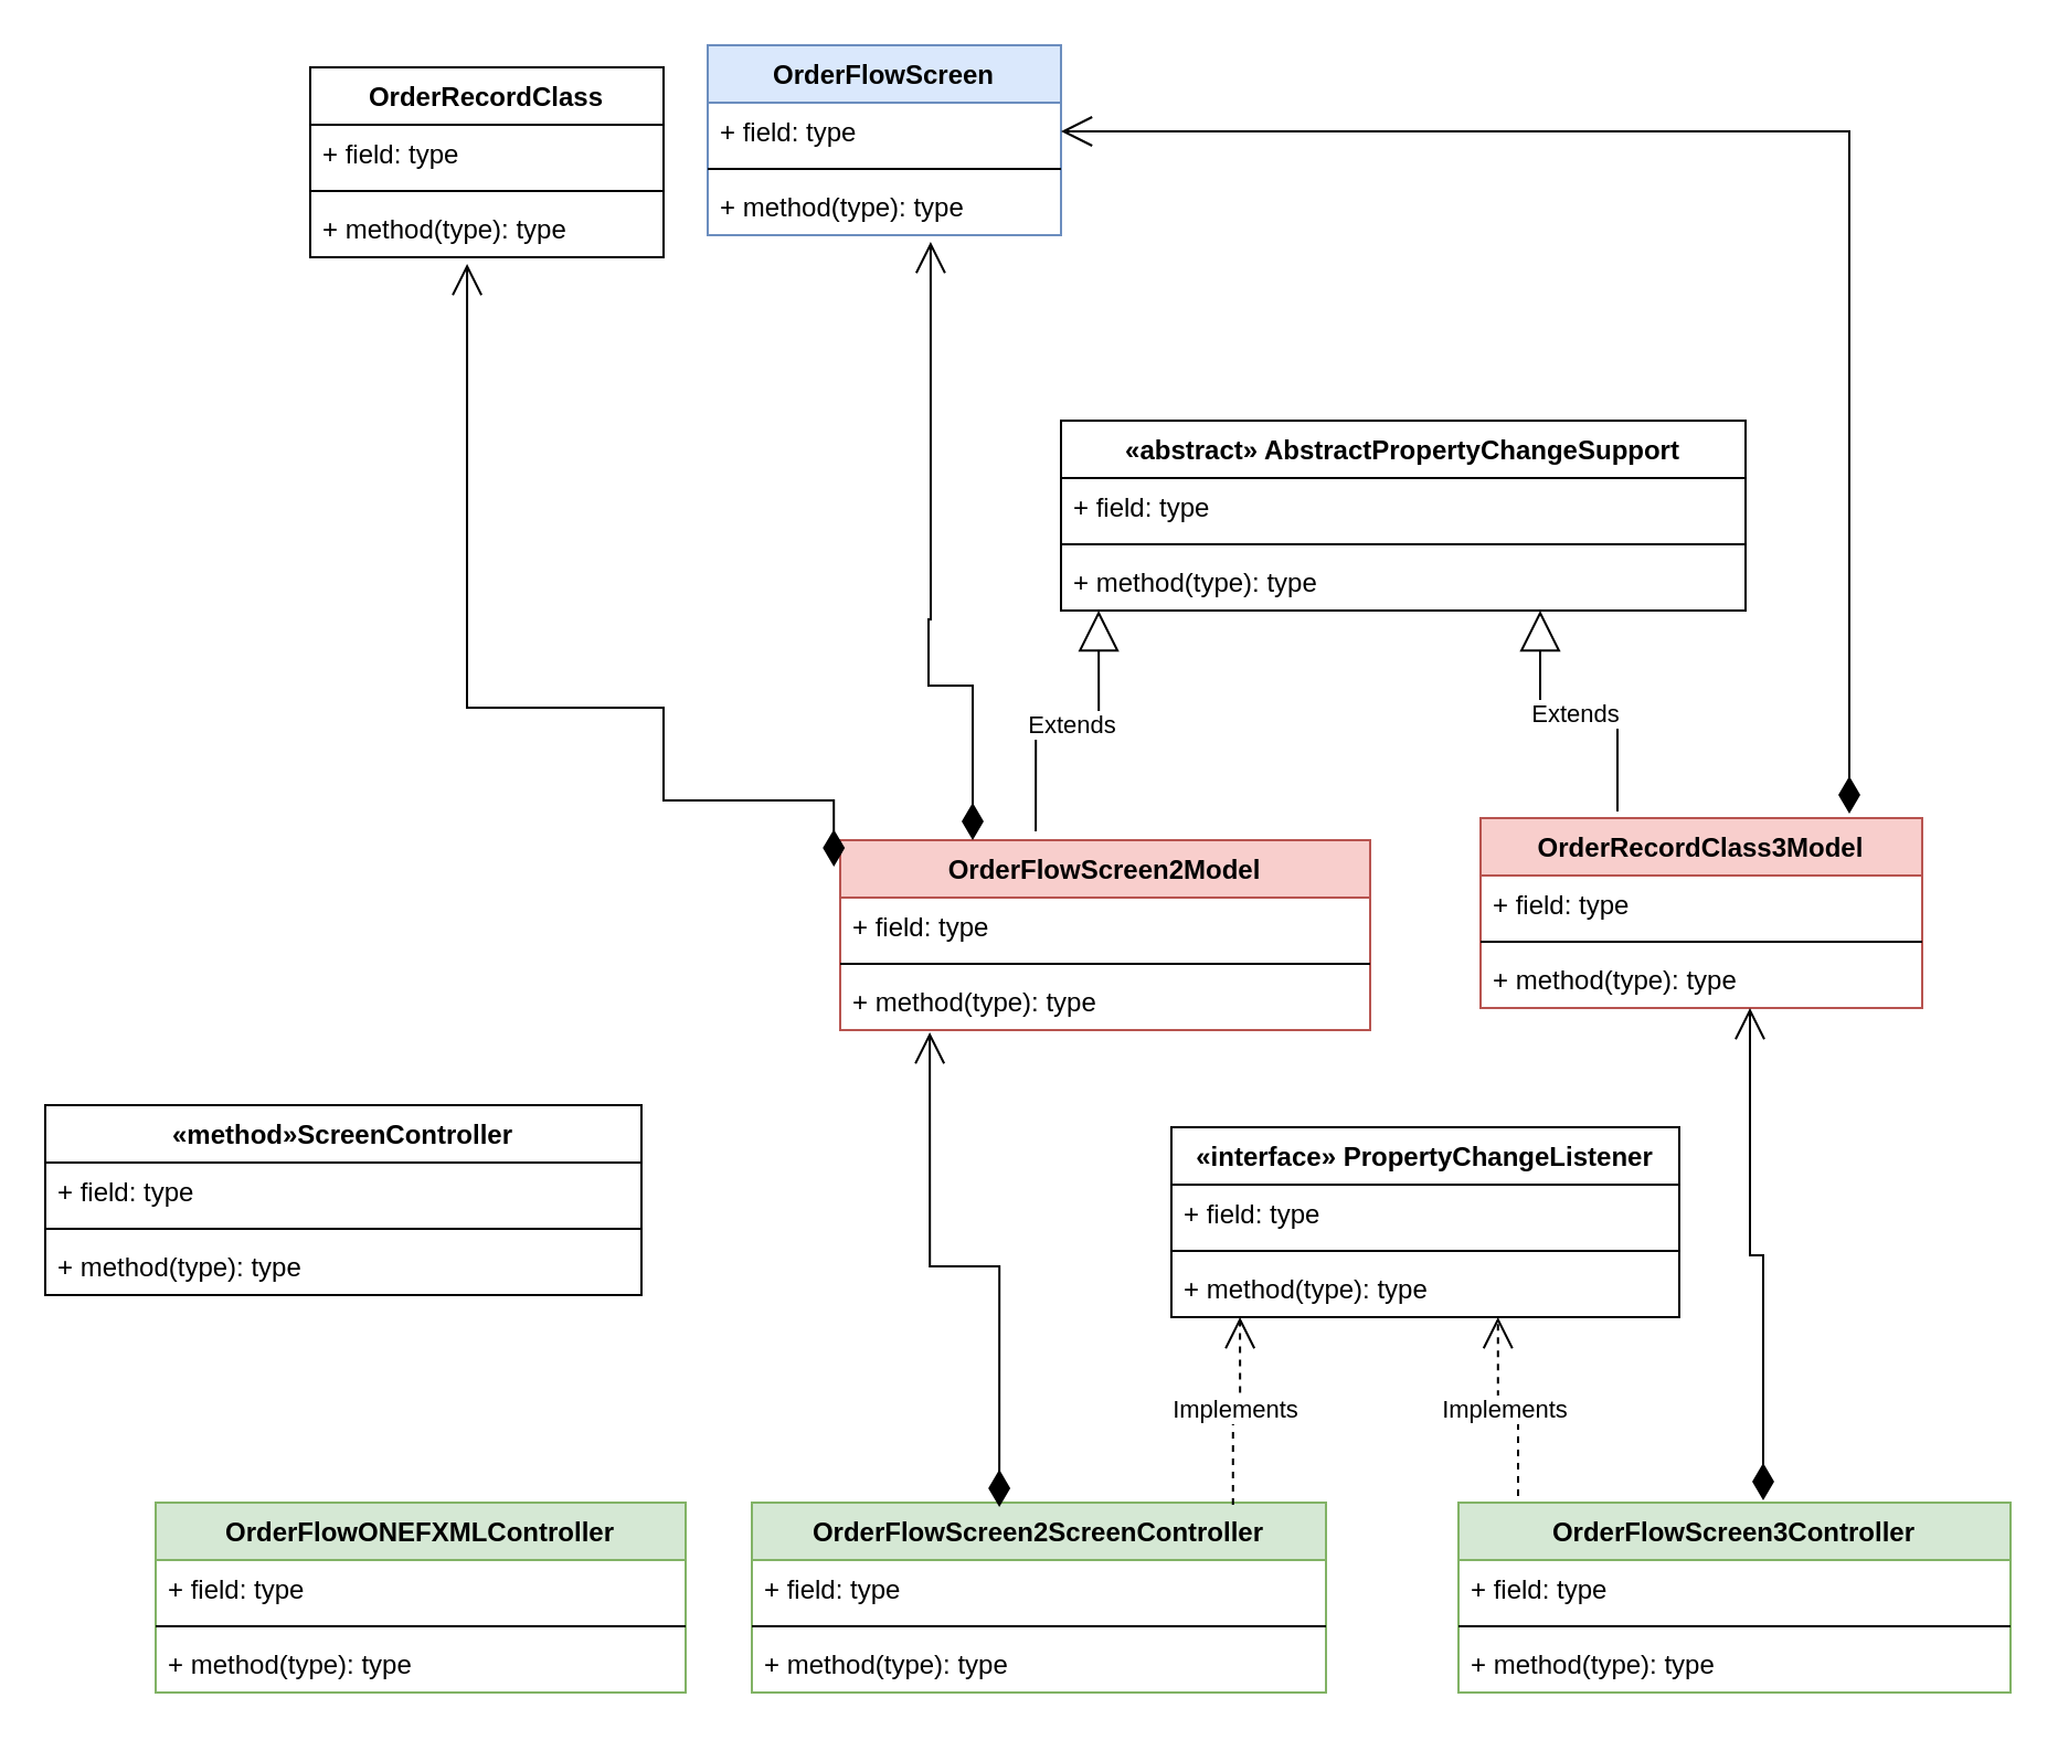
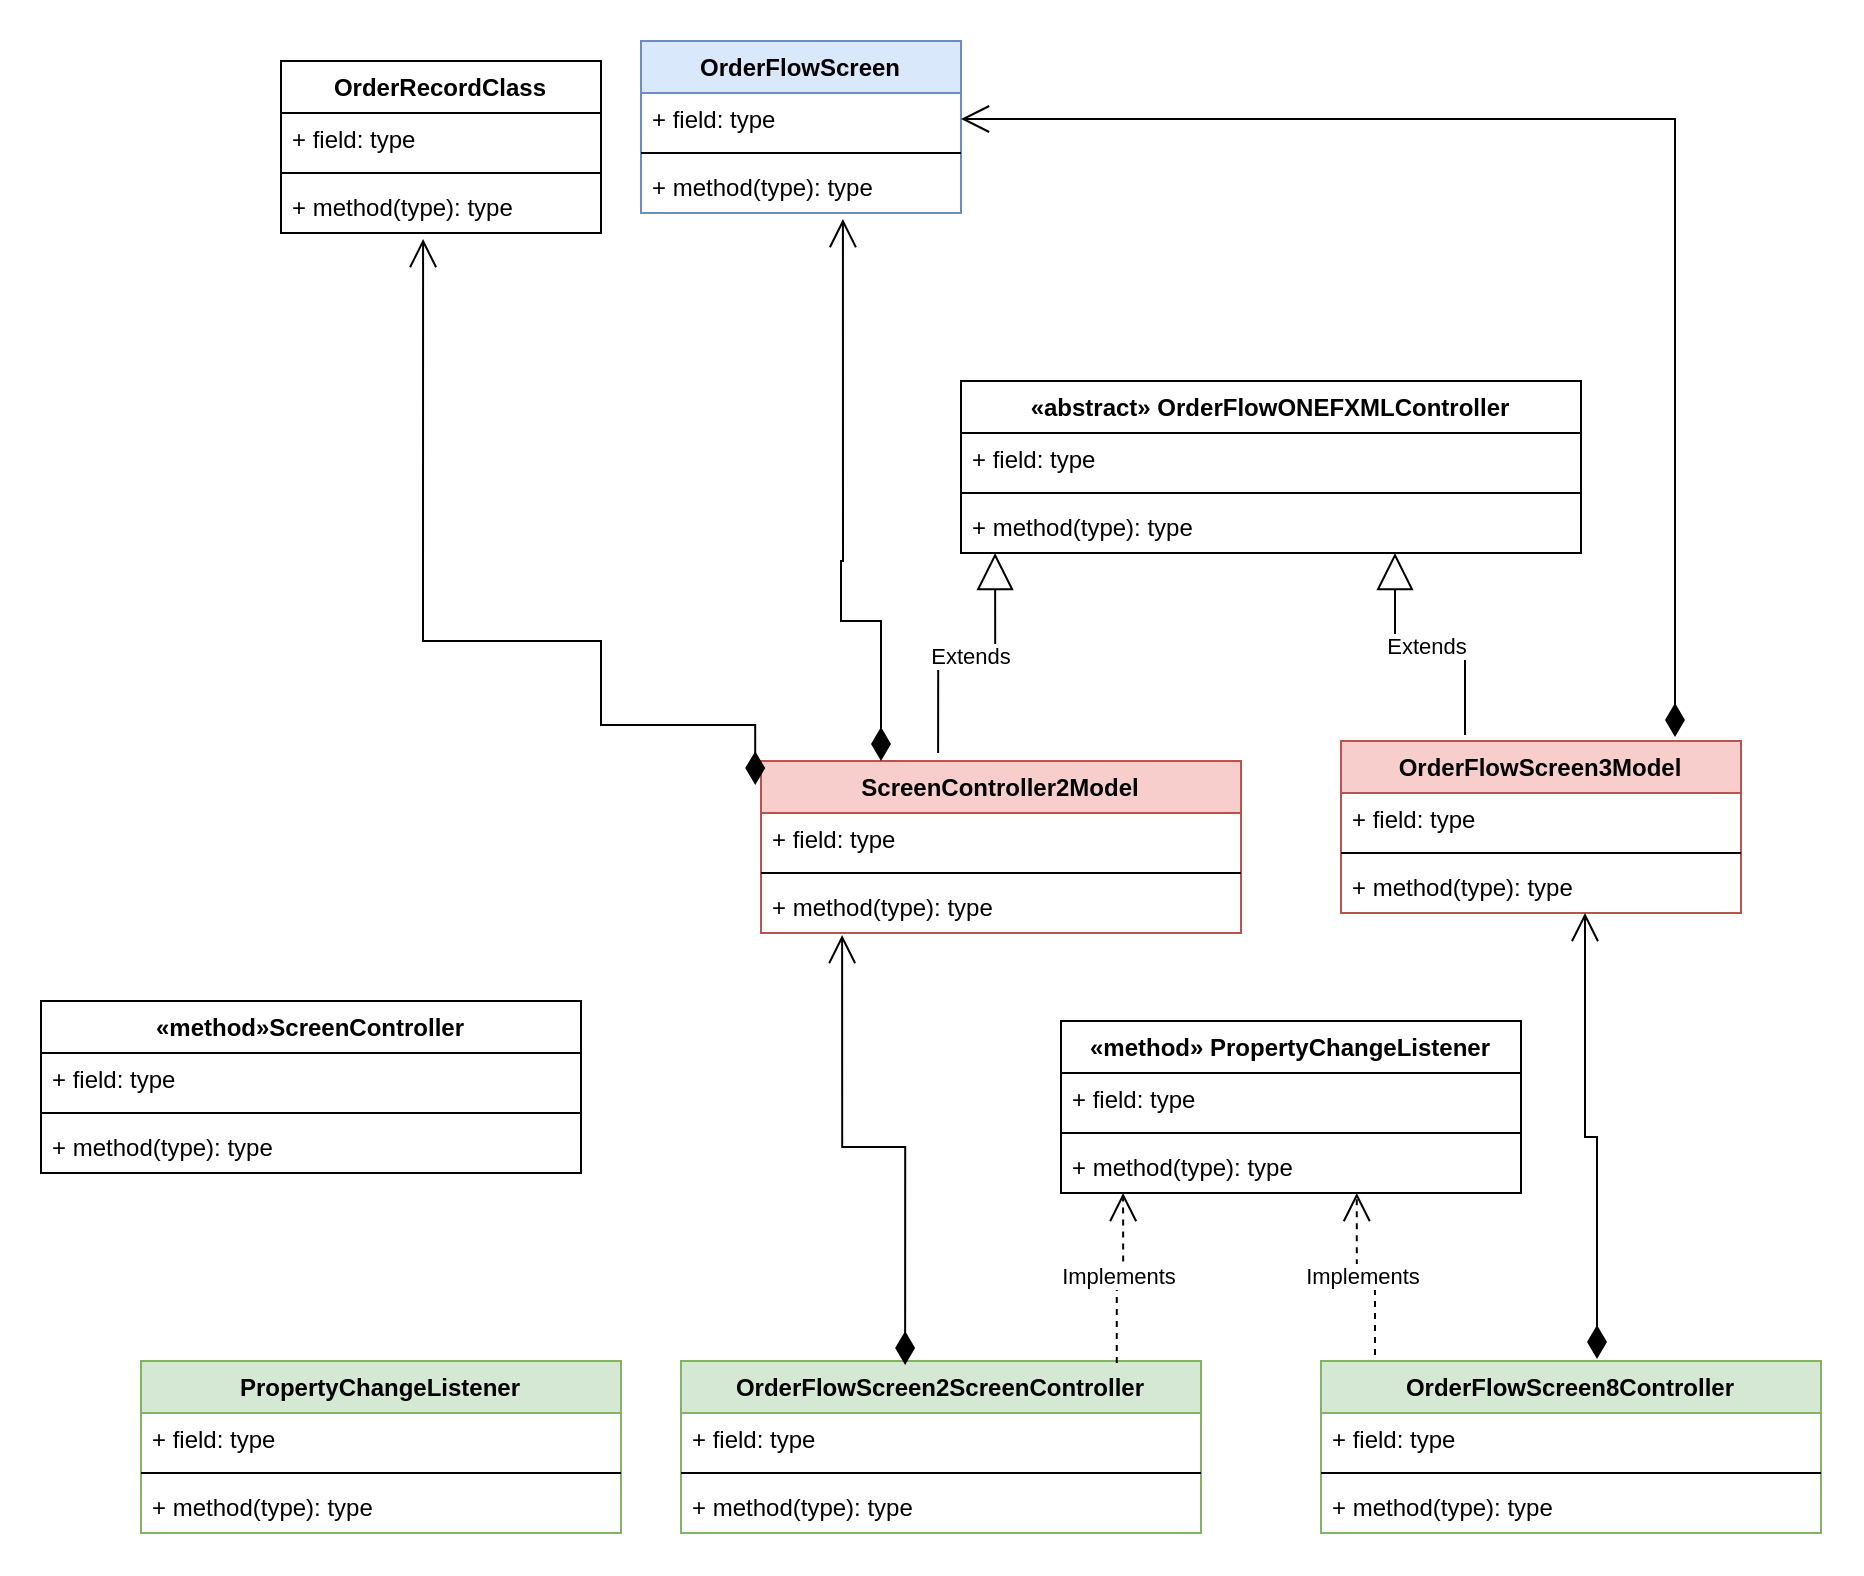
- <mxCell id="6" value="«abstract» AbstractPropertyChangeSupport" style="swimlane;fontStyle=1;align=center;verticalAlign=top;childLayout=stackLayout;horizontal=1;startSize=26;horizontalStack=0;resizeParent=1;resizeParentMax=0;resizeLast=0;collapsible=1;marginBottom=0;" parent="1" vertex="1"><mxGeometry x="480" y="190" width="310" height="86" as="geometry" /></mxCell>
+ <mxCell id="6" value="«abstract» OrderFlowONEFXMLController" style="swimlane;fontStyle=1;align=center;verticalAlign=top;childLayout=stackLayout;horizontal=1;startSize=26;horizontalStack=0;resizeParent=1;resizeParentMax=0;resizeLast=0;collapsible=1;marginBottom=0;" parent="1" vertex="1"><mxGeometry x="480" y="190" width="310" height="86" as="geometry" /></mxCell>
- <mxCell id="39" value="OrderRecordClass3Model" style="swimlane;fontStyle=1;align=center;verticalAlign=top;childLayout=stackLayout;horizontal=1;startSize=26;horizontalStack=0;resizeParent=1;resizeParentMax=0;resizeLast=0;collapsible=1;marginBottom=0;fillColor=#f8cecc;strokeColor=#b85450;" parent="1" vertex="1"><mxGeometry x="670" y="370" width="200" height="86" as="geometry" /></mxCell>
+ <mxCell id="39" value="OrderFlowScreen3Model" style="swimlane;fontStyle=1;align=center;verticalAlign=top;childLayout=stackLayout;horizontal=1;startSize=26;horizontalStack=0;resizeParent=1;resizeParentMax=0;resizeLast=0;collapsible=1;marginBottom=0;fillColor=#f8cecc;strokeColor=#b85450;" parent="1" vertex="1"><mxGeometry x="670" y="370" width="200" height="86" as="geometry" /></mxCell>
- <mxCell id="18" value="OrderFlowScreen2Model" style="swimlane;fontStyle=1;align=center;verticalAlign=top;childLayout=stackLayout;horizontal=1;startSize=26;horizontalStack=0;resizeParent=1;resizeParentMax=0;resizeLast=0;collapsible=1;marginBottom=0;fillColor=#f8cecc;strokeColor=#b85450;" parent="1" vertex="1"><mxGeometry x="380" y="380" width="240" height="86" as="geometry" /></mxCell>
+ <mxCell id="18" value="ScreenController2Model" style="swimlane;fontStyle=1;align=center;verticalAlign=top;childLayout=stackLayout;horizontal=1;startSize=26;horizontalStack=0;resizeParent=1;resizeParentMax=0;resizeLast=0;collapsible=1;marginBottom=0;fillColor=#f8cecc;strokeColor=#b85450;" parent="1" vertex="1"><mxGeometry x="380" y="380" width="240" height="86" as="geometry" /></mxCell>
- <mxCell id="27" value="«interface» PropertyChangeListener&#10;" style="swimlane;fontStyle=1;align=center;verticalAlign=top;childLayout=stackLayout;horizontal=1;startSize=26;horizontalStack=0;resizeParent=1;resizeParentMax=0;resizeLast=0;collapsible=1;marginBottom=0;" parent="1" vertex="1"><mxGeometry x="530" y="510" width="230" height="86" as="geometry" /></mxCell>
+ <mxCell id="27" value="«method» PropertyChangeListener&#10;" style="swimlane;fontStyle=1;align=center;verticalAlign=top;childLayout=stackLayout;horizontal=1;startSize=26;horizontalStack=0;resizeParent=1;resizeParentMax=0;resizeLast=0;collapsible=1;marginBottom=0;" parent="1" vertex="1"><mxGeometry x="530" y="510" width="230" height="86" as="geometry" /></mxCell>
- <mxCell id="32" value="OrderFlowONEFXMLController" style="swimlane;fontStyle=1;align=center;verticalAlign=top;childLayout=stackLayout;horizontal=1;startSize=26;horizontalStack=0;resizeParent=1;resizeParentMax=0;resizeLast=0;collapsible=1;marginBottom=0;fillColor=#d5e8d4;strokeColor=#82b366;" parent="1" vertex="1"><mxGeometry x="70" y="680" width="240" height="86" as="geometry" /></mxCell>
+ <mxCell id="32" value="PropertyChangeListener" style="swimlane;fontStyle=1;align=center;verticalAlign=top;childLayout=stackLayout;horizontal=1;startSize=26;horizontalStack=0;resizeParent=1;resizeParentMax=0;resizeLast=0;collapsible=1;marginBottom=0;fillColor=#d5e8d4;strokeColor=#82b366;" parent="1" vertex="1"><mxGeometry x="70" y="680" width="240" height="86" as="geometry" /></mxCell>
- <mxCell id="43" value="OrderFlowScreen3Controller" style="swimlane;fontStyle=1;align=center;verticalAlign=top;childLayout=stackLayout;horizontal=1;startSize=26;horizontalStack=0;resizeParent=1;resizeParentMax=0;resizeLast=0;collapsible=1;marginBottom=0;fillColor=#d5e8d4;strokeColor=#82b366;" parent="1" vertex="1"><mxGeometry x="660" y="680" width="250" height="86" as="geometry" /></mxCell>
+ <mxCell id="43" value="OrderFlowScreen8Controller" style="swimlane;fontStyle=1;align=center;verticalAlign=top;childLayout=stackLayout;horizontal=1;startSize=26;horizontalStack=0;resizeParent=1;resizeParentMax=0;resizeLast=0;collapsible=1;marginBottom=0;fillColor=#d5e8d4;strokeColor=#82b366;" parent="1" vertex="1"><mxGeometry x="660" y="680" width="250" height="86" as="geometry" /></mxCell>
